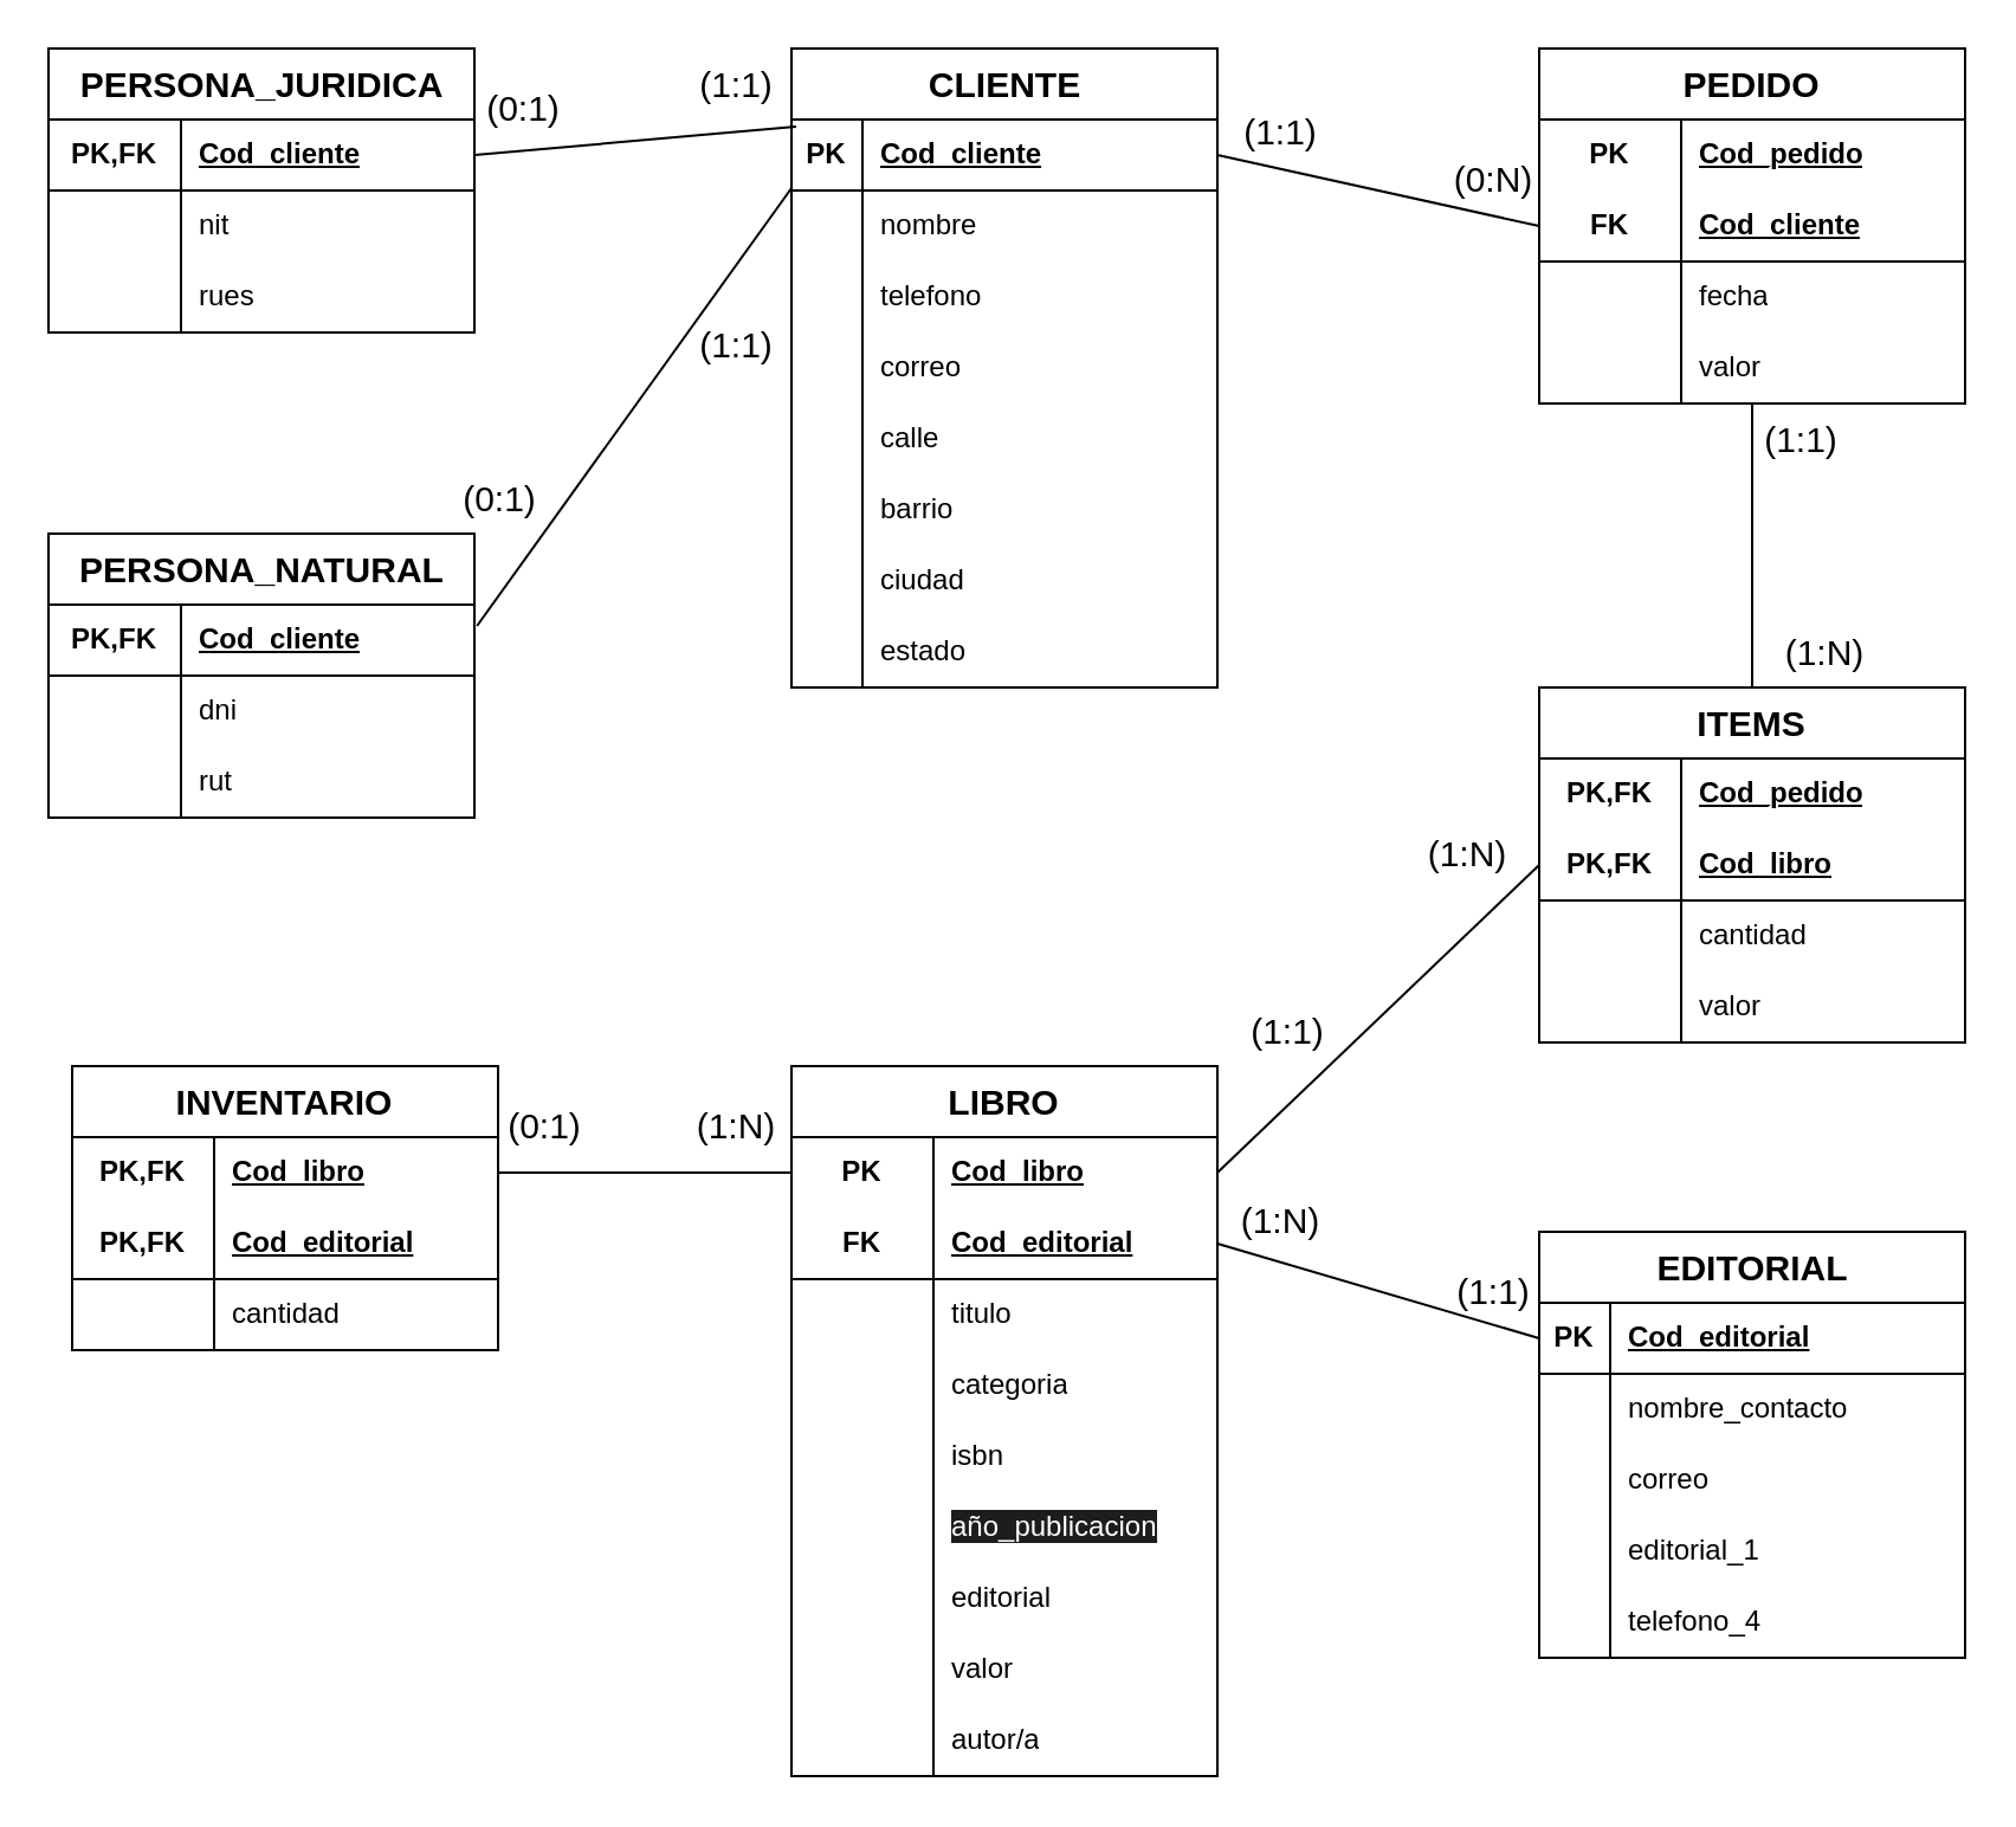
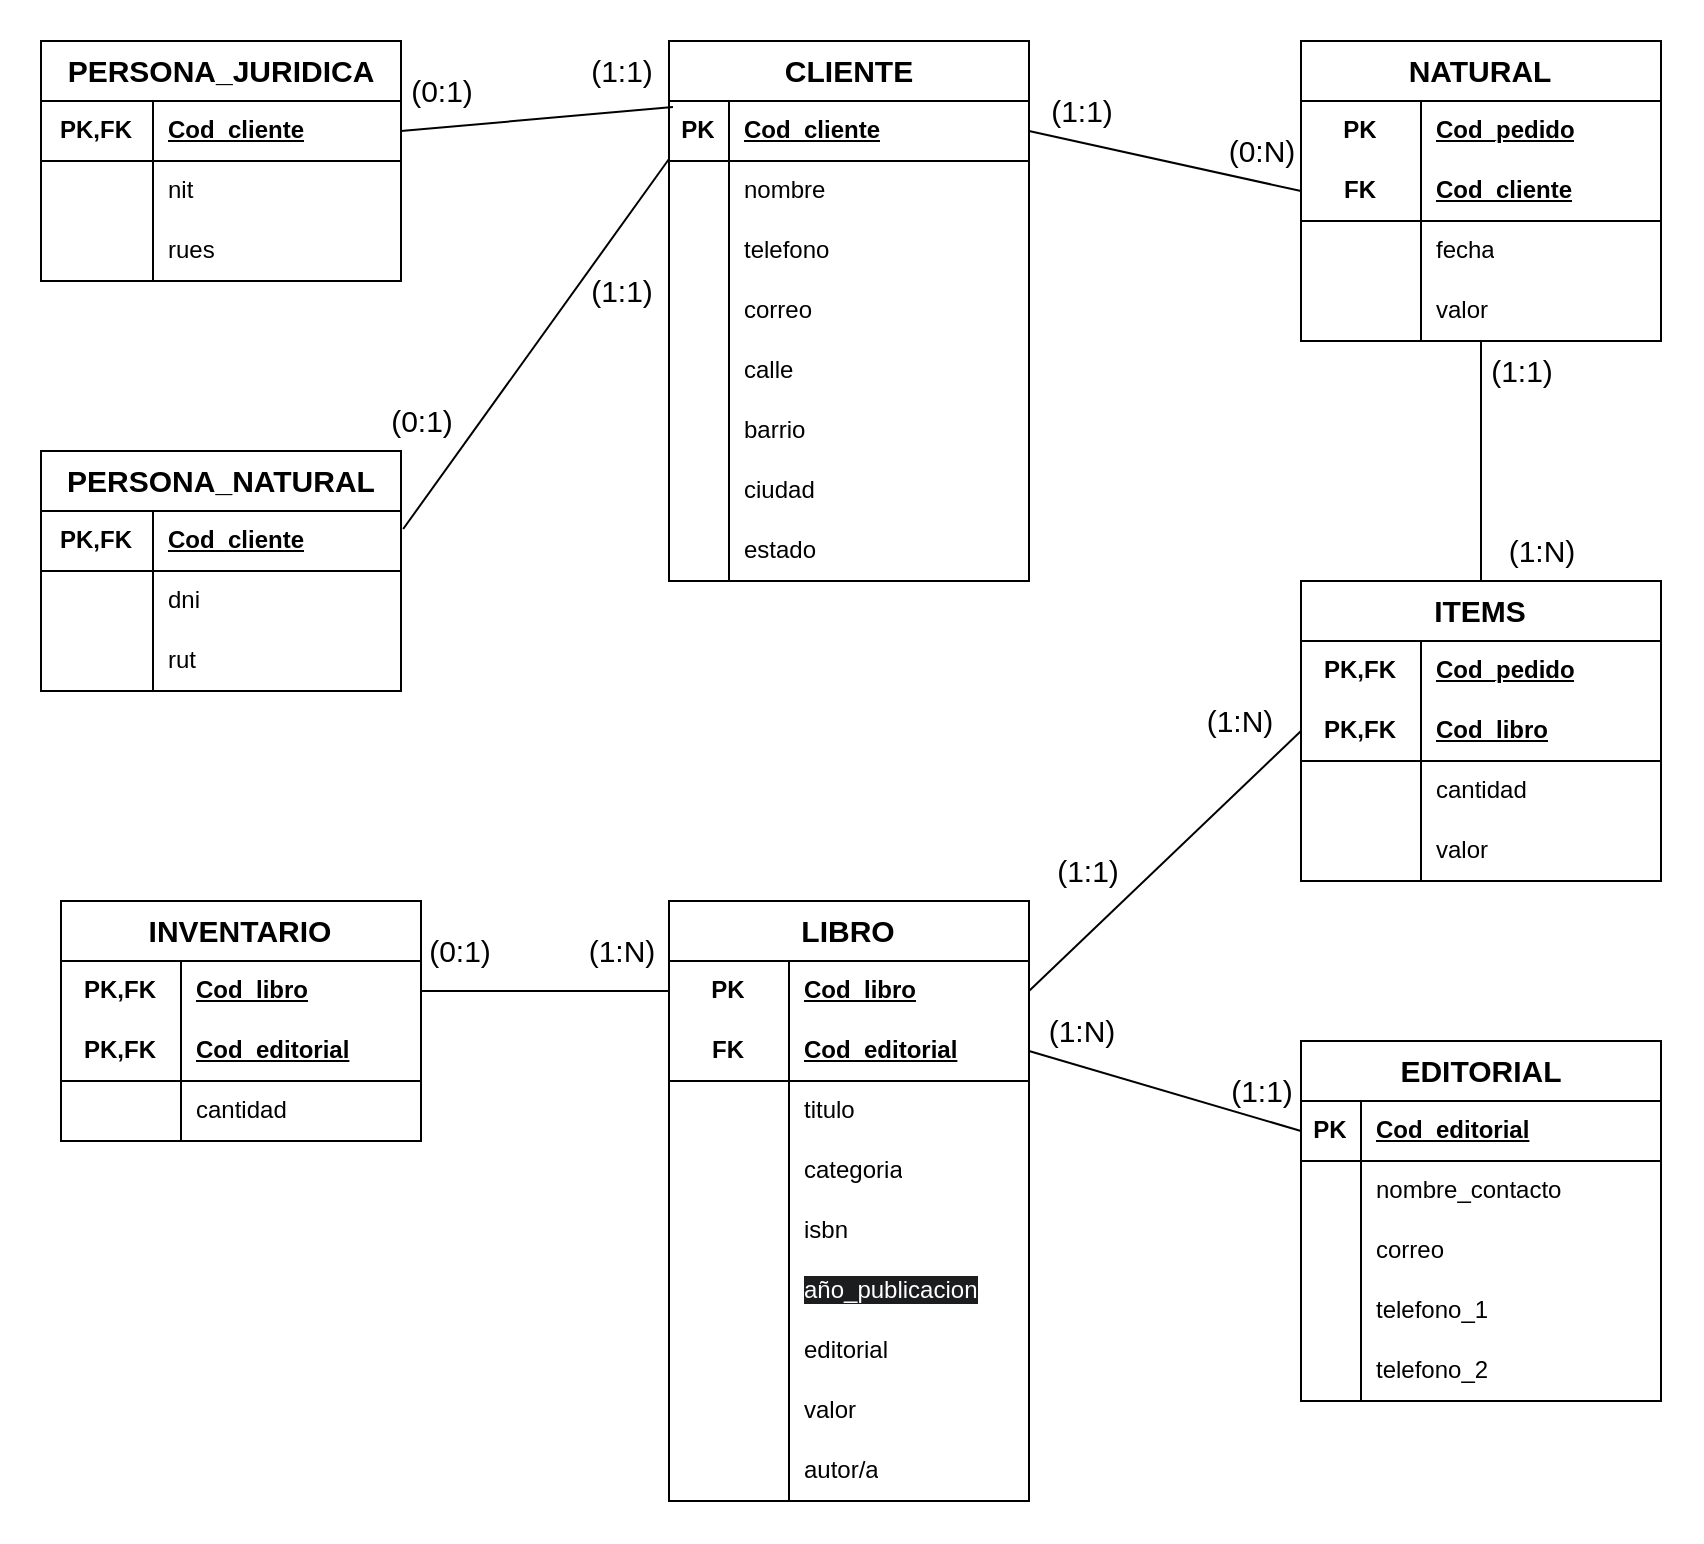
- <mxCell id="43" value="&lt;font style=&quot;font-size: 15px;&quot;&gt;PEDIDO&lt;/font&gt;" style="shape=table;startSize=30;container=1;collapsible=1;childLayout=tableLayout;fixedRows=1;rowLines=0;fontStyle=1;align=center;resizeLast=1;html=1;whiteSpace=wrap;" vertex="1" parent="1"><mxGeometry x="650" y="20" width="180" height="150" as="geometry" /></mxCell>
+ <mxCell id="43" value="&lt;font style=&quot;font-size: 15px;&quot;&gt;NATURAL&lt;/font&gt;" style="shape=table;startSize=30;container=1;collapsible=1;childLayout=tableLayout;fixedRows=1;rowLines=0;fontStyle=1;align=center;resizeLast=1;html=1;whiteSpace=wrap;" vertex="1" parent="1"><mxGeometry x="650" y="20" width="180" height="150" as="geometry" /></mxCell>
- <mxCell id="39" value="editorial_1" style="shape=partialRectangle;connectable=0;fillColor=none;top=0;left=0;bottom=0;right=0;align=left;spacingLeft=6;overflow=hidden;whiteSpace=wrap;html=1;" vertex="1" parent="37"><mxGeometry x="30" width="150" height="30" as="geometry"><mxRectangle width="150" height="30" as="alternateBounds" /></mxGeometry></mxCell>
+ <mxCell id="39" value="telefono_1" style="shape=partialRectangle;connectable=0;fillColor=none;top=0;left=0;bottom=0;right=0;align=left;spacingLeft=6;overflow=hidden;whiteSpace=wrap;html=1;" vertex="1" parent="37"><mxGeometry x="30" width="150" height="30" as="geometry"><mxRectangle width="150" height="30" as="alternateBounds" /></mxGeometry></mxCell>
- <mxCell id="42" value="telefono_4" style="shape=partialRectangle;connectable=0;fillColor=none;top=0;left=0;bottom=0;right=0;align=left;spacingLeft=6;overflow=hidden;whiteSpace=wrap;html=1;" vertex="1" parent="40"><mxGeometry x="30" width="150" height="30" as="geometry"><mxRectangle width="150" height="30" as="alternateBounds" /></mxGeometry></mxCell>
+ <mxCell id="42" value="telefono_2" style="shape=partialRectangle;connectable=0;fillColor=none;top=0;left=0;bottom=0;right=0;align=left;spacingLeft=6;overflow=hidden;whiteSpace=wrap;html=1;" vertex="1" parent="40"><mxGeometry x="30" width="150" height="30" as="geometry"><mxRectangle width="150" height="30" as="alternateBounds" /></mxGeometry></mxCell>
